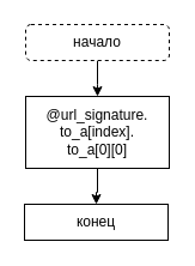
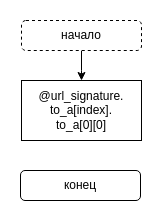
- <mxCell id="4" value="" style="edgeStyle=orthogonalEdgeStyle;rounded=0;orthogonalLoop=1;jettySize=auto;html=1;" edge="1" parent="1" source="5" target="6"><mxGeometry relative="1" as="geometry" /></mxCell>
- <mxCell id="6" value="конец" style="whiteSpace=wrap;html=1;rounded=0;" vertex="1" parent="1"><mxGeometry x="20" y="170" width="120" height="30" as="geometry" /></mxCell>
+ <mxCell id="6" value="конец" style="rounded=1;whiteSpace=wrap;html=1;" vertex="1" parent="1"><mxGeometry x="20" y="170" width="120" height="30" as="geometry" /></mxCell>
